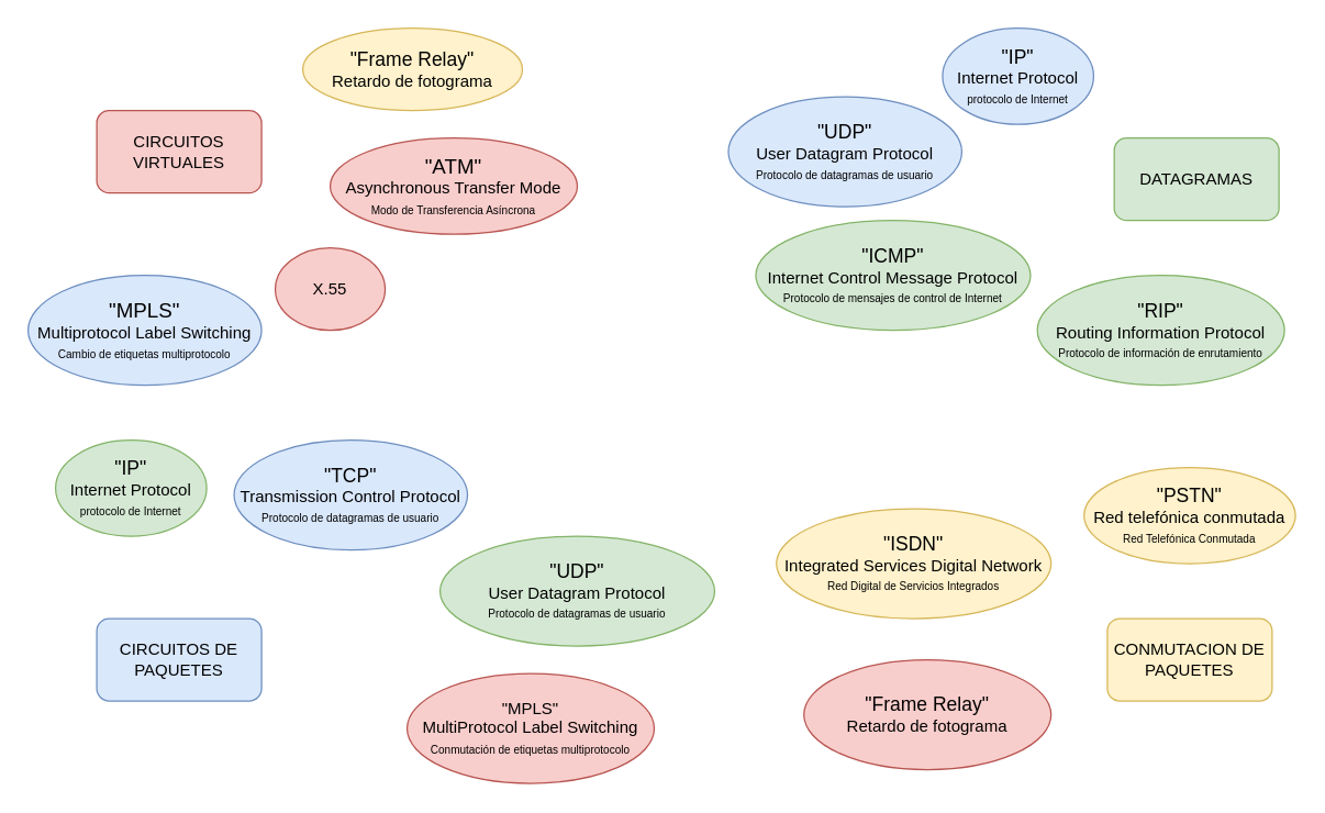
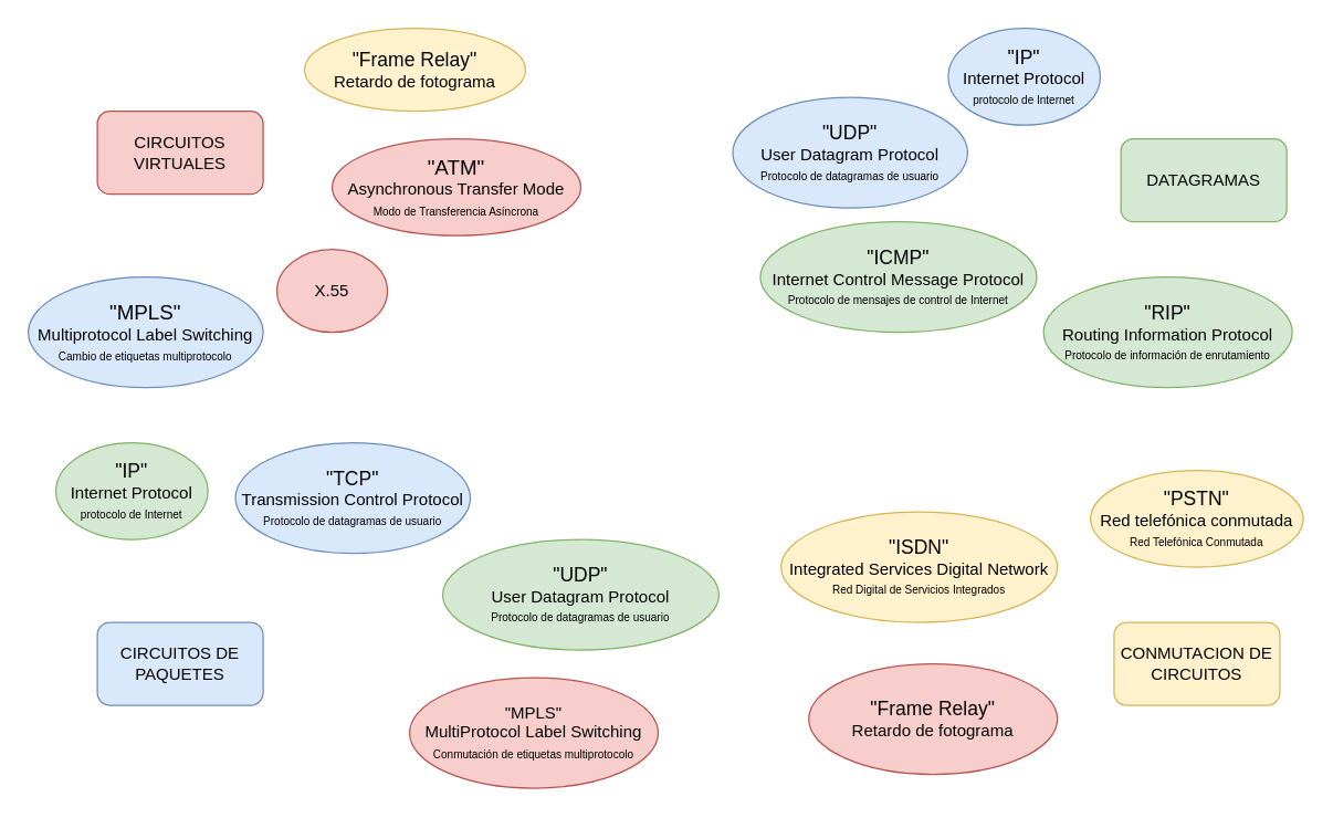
- <mxCell id="5" value="CONMUTACION DE PAQUETES" style="rounded=1;whiteSpace=wrap;html=1;fillColor=#fff2cc;strokeColor=#d6b656;" vertex="1" parent="1"><mxGeometry x="806" y="450" width="120" height="60" as="geometry" /></mxCell>
+ <mxCell id="5" value="CONMUTACION DE CIRCUITOS" style="rounded=1;whiteSpace=wrap;html=1;fillColor=#fff2cc;strokeColor=#d6b656;" vertex="1" parent="1"><mxGeometry x="806" y="450" width="120" height="60" as="geometry" /></mxCell>
